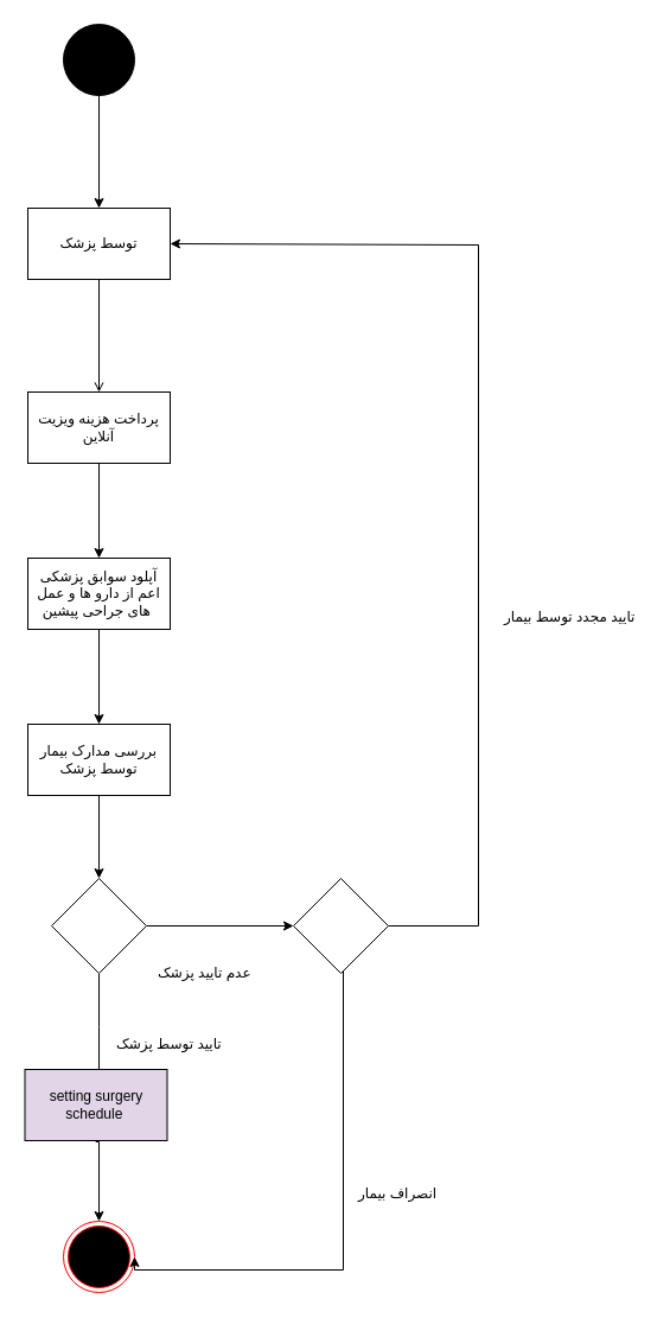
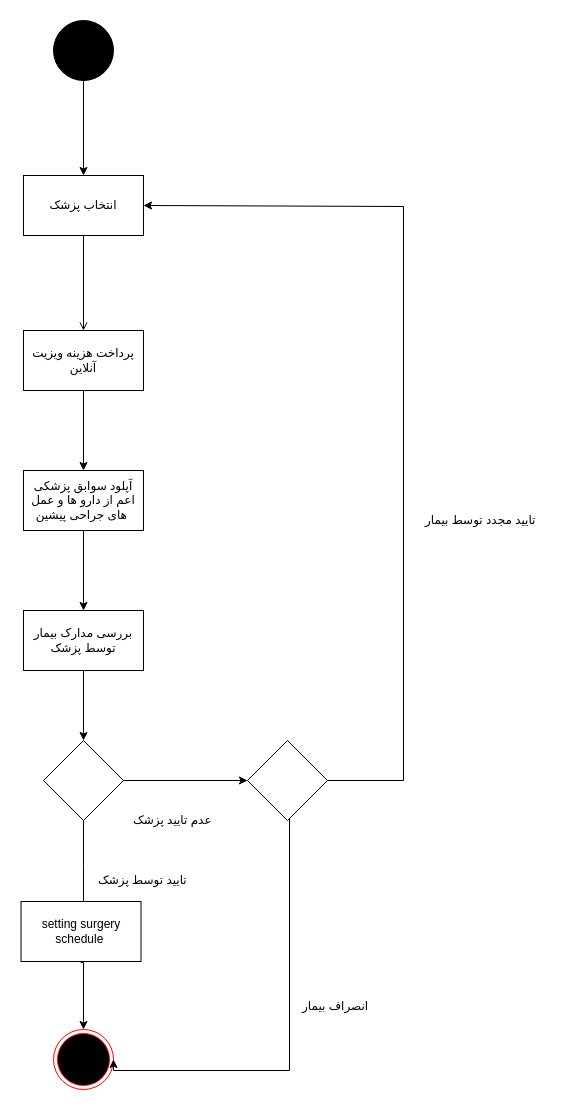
- <mxCell id="7" value="توسط پزشک" style="rounded=0;whiteSpace=wrap;html=1;" vertex="1" parent="1"><mxGeometry x="23" y="175" width="120" height="60" as="geometry" /></mxCell>
+ <mxCell id="7" value="انتخاب پزشک" style="rounded=0;whiteSpace=wrap;html=1;" vertex="1" parent="1"><mxGeometry x="23" y="175" width="120" height="60" as="geometry" /></mxCell>
- <mxCell id="24" value="setting surgery schedule&amp;nbsp;" style="rounded=0;whiteSpace=wrap;html=1;fillColor=#e1d5e7;" vertex="1" parent="1"><mxGeometry x="20.5" y="901" width="120" height="60" as="geometry" /></mxCell>
+ <mxCell id="24" value="setting surgery schedule&amp;nbsp;" style="rounded=0;whiteSpace=wrap;html=1;" vertex="1" parent="1"><mxGeometry x="20.5" y="901" width="120" height="60" as="geometry" /></mxCell>
